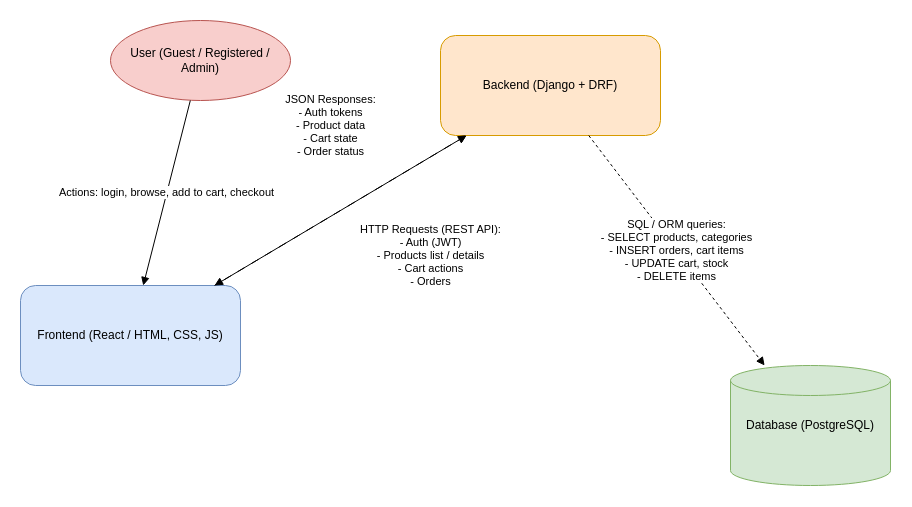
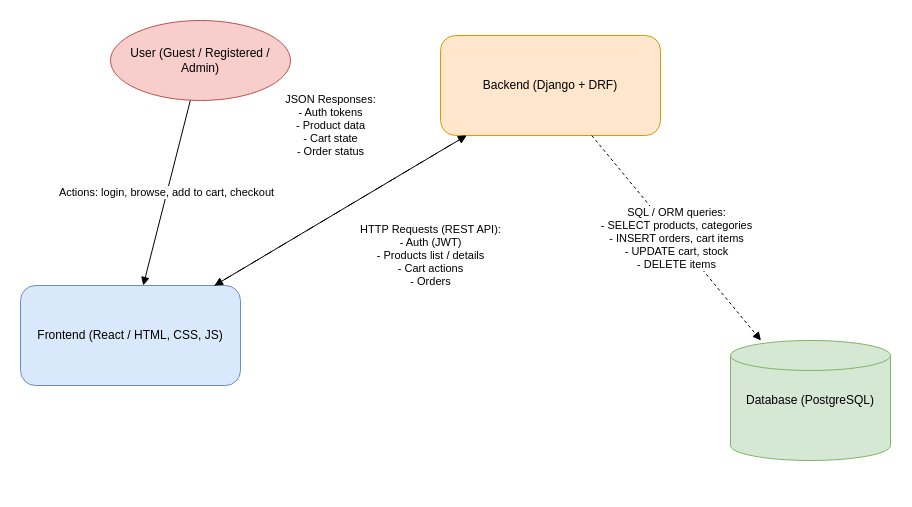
- <mxCell id="5" value="Database (PostgreSQL)" style="shape=cylinder3;whiteSpace=wrap;fillColor=#d5e8d4;strokeColor=#82b366;" parent="1" vertex="1"><mxGeometry x="730" y="365" width="160" height="120" as="geometry" /></mxCell>
+ <mxCell id="5" value="Database (PostgreSQL)" style="shape=cylinder3;whiteSpace=wrap;fillColor=#d5e8d4;strokeColor=#82b366;" parent="1" vertex="1"><mxGeometry x="730" y="340" width="160" height="120" as="geometry" /></mxCell>
